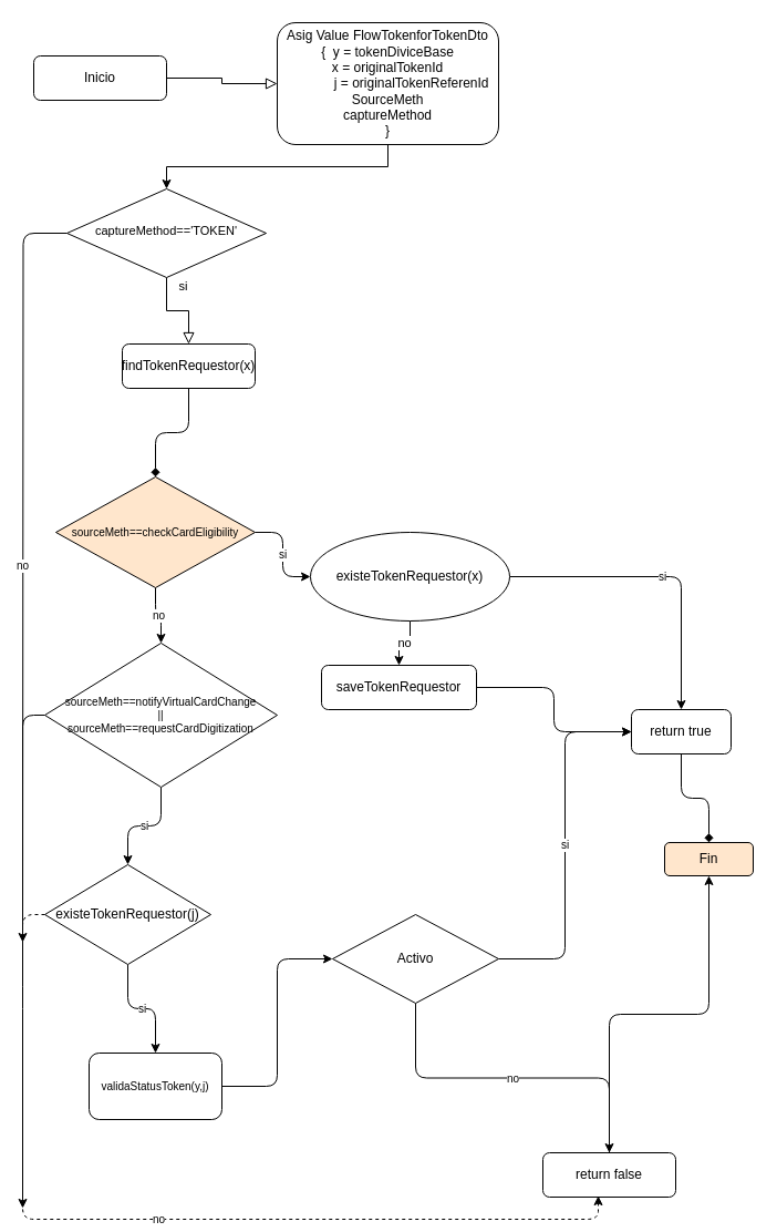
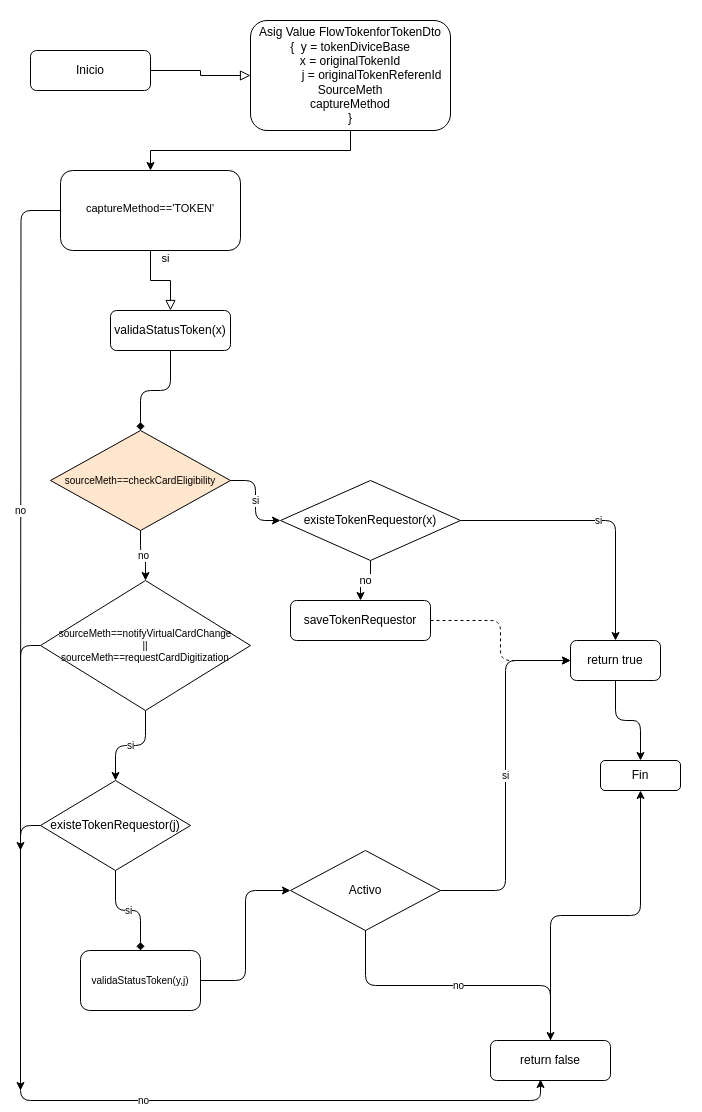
- <mxCell id="6" value="&lt;font style=&quot;font-size: 11px&quot;&gt;captureMethod=='TOKEN'&lt;/font&gt;" style="rhombus;whiteSpace=wrap;html=1;shadow=0;fontFamily=Helvetica;fontSize=12;align=center;strokeWidth=1;spacing=6;spacingTop=-4;" parent="1" vertex="1"><mxGeometry x="60" y="170" width="180" height="80" as="geometry" /></mxCell>
+ <mxCell id="6" value="&lt;font style=&quot;font-size: 11px&quot;&gt;captureMethod=='TOKEN'&lt;/font&gt;" style="whiteSpace=wrap;html=1;shadow=0;fontFamily=Helvetica;fontSize=12;align=center;strokeWidth=1;spacing=6;spacingTop=-4;rounded=1;" parent="1" vertex="1"><mxGeometry x="60" y="170" width="180" height="80" as="geometry" /></mxCell>
- <mxCell id="8" value="findTokenRequestor(x)" style="rounded=1;whiteSpace=wrap;html=1;fontSize=12;glass=0;strokeWidth=1;shadow=0;" parent="1" vertex="1"><mxGeometry x="110" y="310" width="120" height="40" as="geometry" /></mxCell>
+ <mxCell id="8" value="validaStatusToken(x)" style="rounded=1;whiteSpace=wrap;html=1;fontSize=12;glass=0;strokeWidth=1;shadow=0;" parent="1" vertex="1"><mxGeometry x="110" y="310" width="120" height="40" as="geometry" /></mxCell>
- <mxCell id="21" value="existeTokenRequestor(x)" style="ellipse;whiteSpace=wrap;html=1;" parent="1" vertex="1"><mxGeometry x="280" y="480" width="180" height="80" as="geometry" /></mxCell>
+ <mxCell id="21" value="existeTokenRequestor(x)" style="rhombus;whiteSpace=wrap;html=1;" parent="1" vertex="1"><mxGeometry x="280" y="480" width="180" height="80" as="geometry" /></mxCell>
- <mxCell id="22" style="edgeStyle=orthogonalEdgeStyle;rounded=1;sketch=0;orthogonalLoop=1;jettySize=auto;html=1;entryX=0;entryY=0.5;entryDx=0;entryDy=0;fontSize=10;" parent="1" source="23" target="12" edge="1"><mxGeometry relative="1" as="geometry" /></mxCell>
+ <mxCell id="22" style="edgeStyle=orthogonalEdgeStyle;rounded=1;sketch=0;orthogonalLoop=1;jettySize=auto;html=1;entryX=0;entryY=0.5;entryDx=0;entryDy=0;fontSize=10;dashed=1;" parent="1" source="23" target="12" edge="1"><mxGeometry relative="1" as="geometry" /></mxCell>
- <mxCell id="11" style="edgeStyle=orthogonalEdgeStyle;rounded=1;sketch=0;orthogonalLoop=1;jettySize=auto;html=1;entryX=0.5;entryY=0;entryDx=0;entryDy=0;fontSize=10;endArrow=diamond;" parent="1" source="12" target="15" edge="1"><mxGeometry relative="1" as="geometry" /></mxCell>
+ <mxCell id="11" style="edgeStyle=orthogonalEdgeStyle;rounded=1;sketch=0;orthogonalLoop=1;jettySize=auto;html=1;entryX=0.5;entryY=0;entryDx=0;entryDy=0;fontSize=10;" parent="1" source="12" target="15" edge="1"><mxGeometry relative="1" as="geometry" /></mxCell>
- <mxCell id="15" value="&lt;div&gt;Fin&lt;/div&gt;" style="rounded=1;whiteSpace=wrap;html=1;fillColor=#ffe6cc;" parent="1" vertex="1"><mxGeometry x="600" y="760" width="80" height="30" as="geometry" /></mxCell>
+ <mxCell id="15" value="&lt;div&gt;Fin&lt;/div&gt;" style="rounded=1;whiteSpace=wrap;html=1;" parent="1" vertex="1"><mxGeometry x="600" y="760" width="80" height="30" as="geometry" /></mxCell>
- <mxCell id="34" value="Activo" style="rhombus;whiteSpace=wrap;html=1;" parent="1" vertex="1"><mxGeometry x="300" y="825" width="150" height="80" as="geometry" /></mxCell>
+ <mxCell id="34" value="Activo" style="rhombus;whiteSpace=wrap;html=1;" parent="1" vertex="1"><mxGeometry x="290" y="850" width="150" height="80" as="geometry" /></mxCell>
- <mxCell id="27" value="si" style="edgeStyle=orthogonalEdgeStyle;rounded=1;sketch=0;orthogonalLoop=1;jettySize=auto;html=1;entryX=0.5;entryY=0;entryDx=0;entryDy=0;fontSize=10;" parent="1" source="29" target="31" edge="1"><mxGeometry relative="1" as="geometry" /></mxCell>
+ <mxCell id="27" value="si" style="edgeStyle=orthogonalEdgeStyle;rounded=1;sketch=0;orthogonalLoop=1;jettySize=auto;html=1;entryX=0.5;entryY=0;entryDx=0;entryDy=0;fontSize=10;endArrow=diamond;" parent="1" source="29" target="31" edge="1"><mxGeometry relative="1" as="geometry" /></mxCell>
- <mxCell id="28" value="no" style="edgeStyle=orthogonalEdgeStyle;rounded=1;sketch=0;orthogonalLoop=1;jettySize=auto;html=1;fontSize=10;entryX=0.417;entryY=0.975;entryDx=0;entryDy=0;entryPerimeter=0;exitX=0;exitY=0.5;exitDx=0;exitDy=0;dashed=1;" parent="1" source="29" target="10" edge="1"><mxGeometry relative="1" as="geometry"><mxPoint x="450" y="820" as="targetPoint" /></mxGeometry></mxCell>
+ <mxCell id="28" value="no" style="edgeStyle=orthogonalEdgeStyle;rounded=1;sketch=0;orthogonalLoop=1;jettySize=auto;html=1;fontSize=10;entryX=0.417;entryY=0.975;entryDx=0;entryDy=0;entryPerimeter=0;exitX=0;exitY=0.5;exitDx=0;exitDy=0;" parent="1" source="29" target="10" edge="1"><mxGeometry relative="1" as="geometry"><mxPoint x="450" y="820" as="targetPoint" /></mxGeometry></mxCell>
